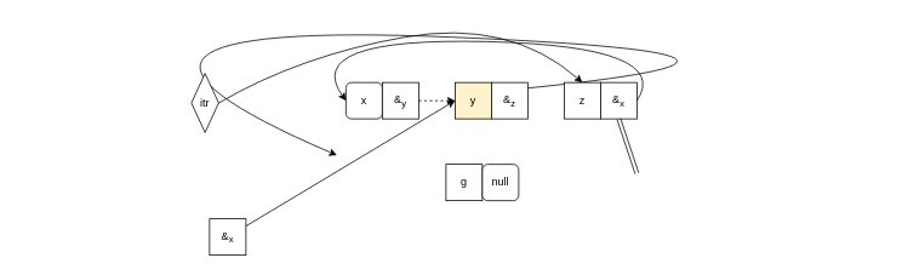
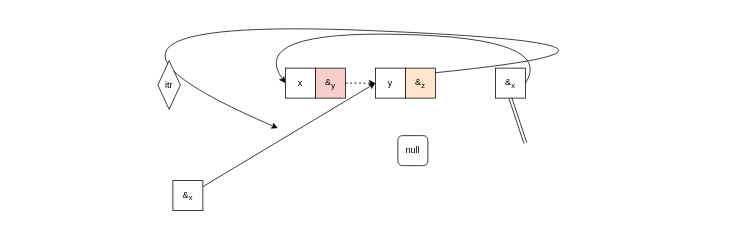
- <mxCell id="21" value="" style="curved=1;endArrow=classic;html=1;exitX=1;exitY=0.5;exitDx=0;exitDy=0;entryX=0.5;entryY=0;entryDx=0;entryDy=0;" edge="1" parent="1" source="17" target="11"><mxGeometry width="50" height="50" relative="1" as="geometry"><mxPoint x="450" y="170" as="sourcePoint" /><mxPoint x="500" y="120" as="targetPoint" /><Array as="points"><mxPoint x="330" y="60" /><mxPoint x="560" y="20" /></Array></mxGeometry></mxCell>
- <mxCell id="4" value="x" style="whiteSpace=wrap;html=1;aspect=fixed;rounded=1;" vertex="1" parent="3"><mxGeometry width="40" height="40" as="geometry" /></mxCell>
+ <mxCell id="4" value="x" style="whiteSpace=wrap;html=1;aspect=fixed;" vertex="1" parent="3"><mxGeometry width="40" height="40" as="geometry" /></mxCell>
- <mxCell id="5" value="&amp;amp;&lt;sub&gt;y&lt;/sub&gt;" style="whiteSpace=wrap;html=1;aspect=fixed;" vertex="1" parent="3"><mxGeometry x="40" width="40" height="40" as="geometry" /></mxCell>
+ <mxCell id="5" value="&amp;amp;&lt;sub&gt;y&lt;/sub&gt;" style="whiteSpace=wrap;html=1;aspect=fixed;fillColor=#f8cecc;" vertex="1" parent="3"><mxGeometry x="40" width="40" height="40" as="geometry" /></mxCell>
- <mxCell id="7" value="y" style="whiteSpace=wrap;html=1;aspect=fixed;fillColor=#fff2cc;" vertex="1" parent="6"><mxGeometry width="40" height="40" as="geometry" /></mxCell>
+ <mxCell id="7" value="y" style="whiteSpace=wrap;html=1;aspect=fixed;" vertex="1" parent="6"><mxGeometry width="40" height="40" as="geometry" /></mxCell>
- <mxCell id="8" value="&amp;amp;&lt;sub&gt;z&lt;/sub&gt;" style="whiteSpace=wrap;html=1;aspect=fixed;" vertex="1" parent="6"><mxGeometry x="40" width="40" height="40" as="geometry" /></mxCell>
+ <mxCell id="8" value="&amp;amp;&lt;sub&gt;z&lt;/sub&gt;" style="whiteSpace=wrap;html=1;aspect=fixed;fillColor=#ffe6cc;" vertex="1" parent="6"><mxGeometry x="40" width="40" height="40" as="geometry" /></mxCell>
- <mxCell id="11" value="z" style="whiteSpace=wrap;html=1;aspect=fixed;" vertex="1" parent="10"><mxGeometry width="40" height="40" as="geometry" /></mxCell>
- <mxCell id="15" value="g" style="whiteSpace=wrap;html=1;aspect=fixed;" vertex="1" parent="14"><mxGeometry width="40" height="40" as="geometry" /></mxCell>
